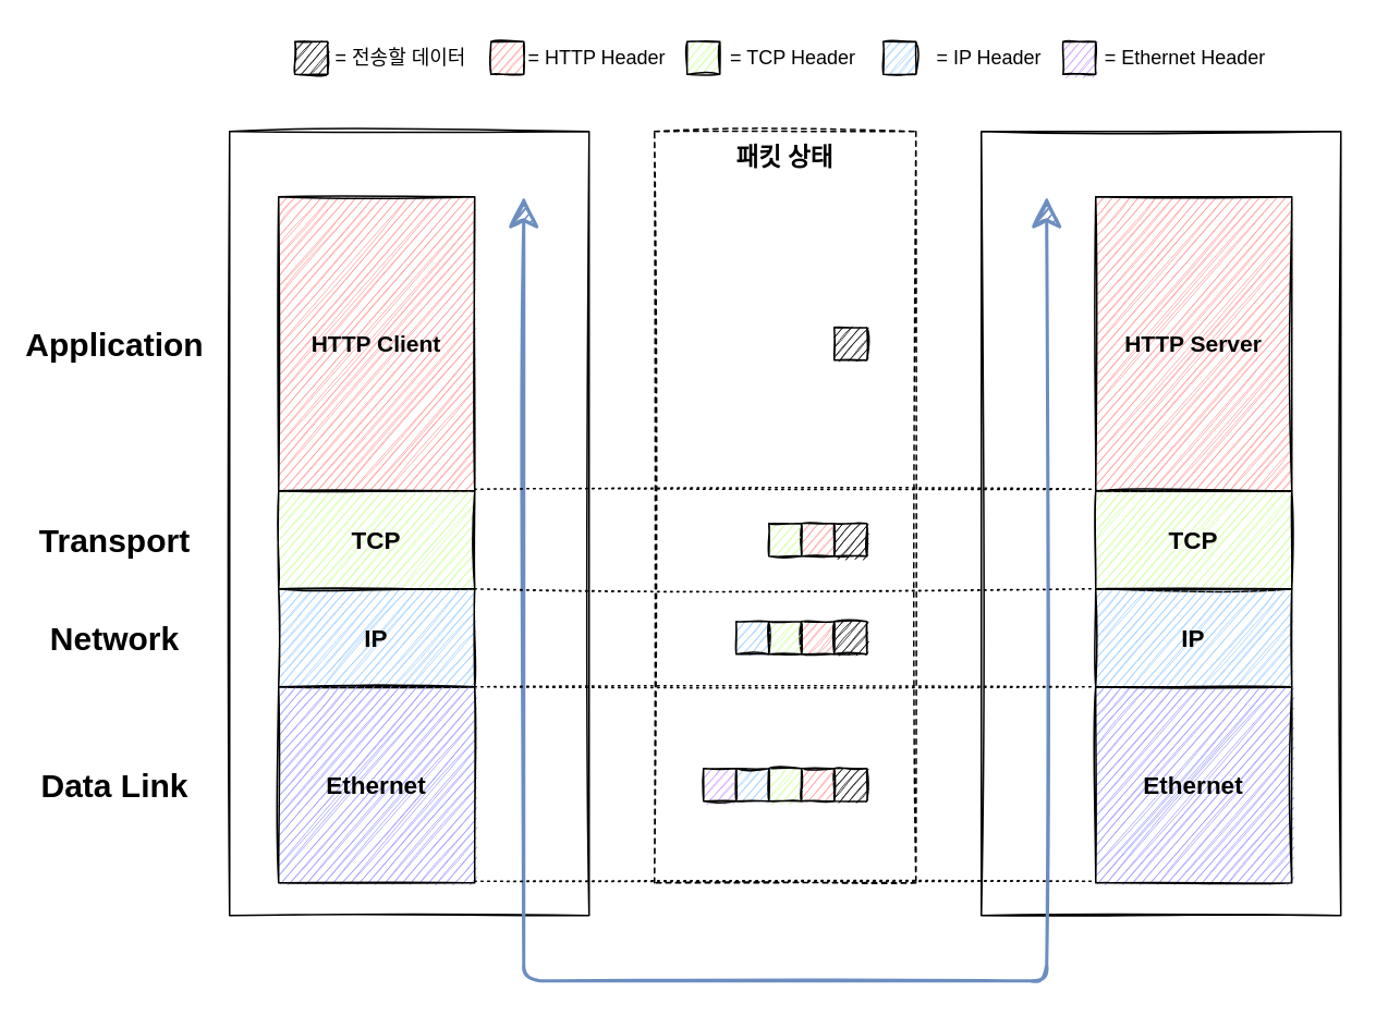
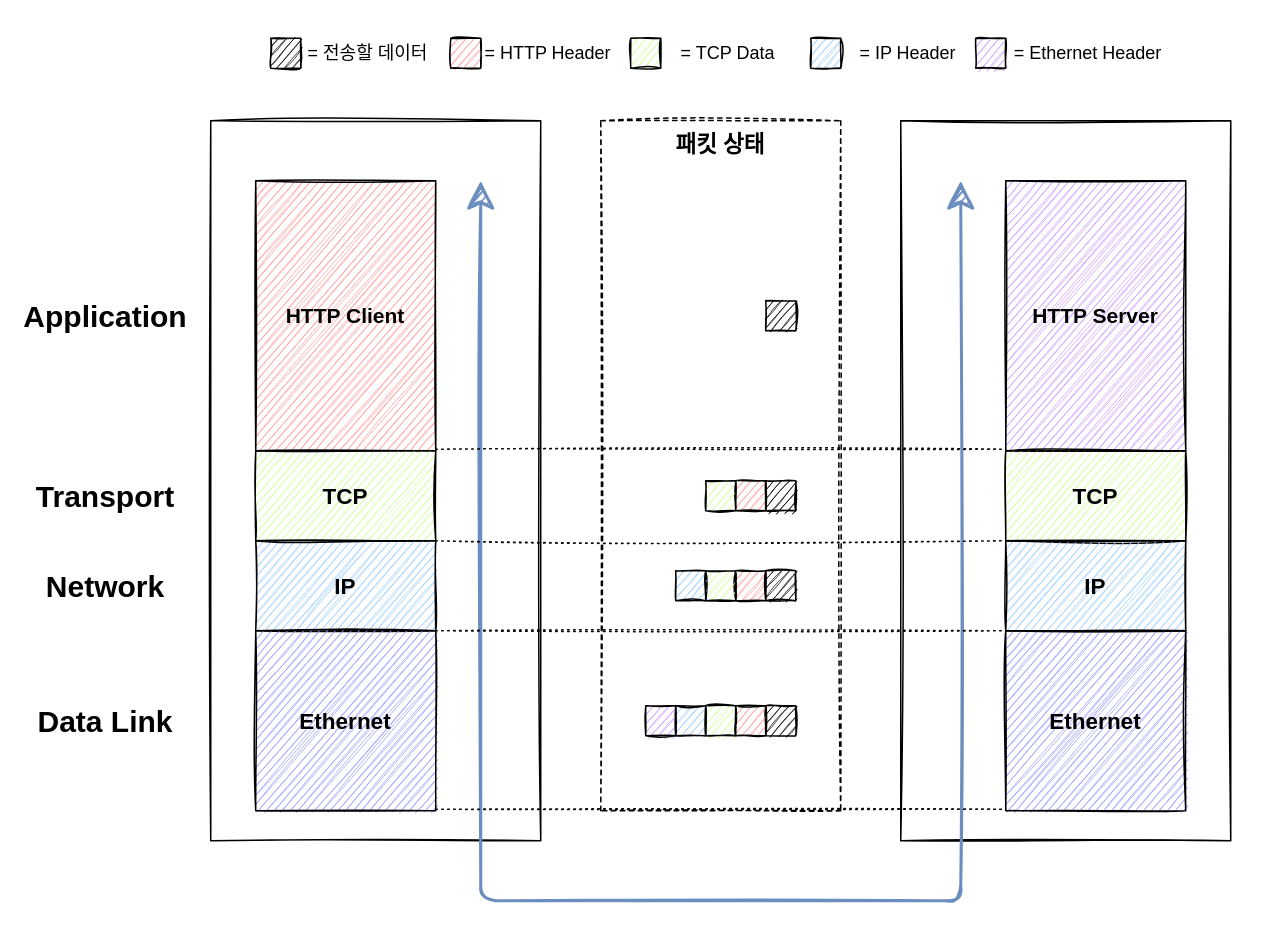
- <mxCell id="36" value="= TCP Header" style="text;html=1;strokeColor=none;fillColor=none;align=center;verticalAlign=middle;whiteSpace=wrap;rounded=0;sketch=1;hachureGap=4;fontFamily=Helvetica;fontSize=12;fontStyle=0" vertex="1" parent="1"><mxGeometry x="430" y="20" width="110" height="30" as="geometry" /></mxCell>
+ <mxCell id="36" value="= TCP Data" style="text;html=1;strokeColor=none;fillColor=none;align=center;verticalAlign=middle;whiteSpace=wrap;rounded=0;sketch=1;hachureGap=4;fontFamily=Helvetica;fontSize=12;fontStyle=0" vertex="1" parent="1"><mxGeometry x="430" y="20" width="110" height="30" as="geometry" /></mxCell>
- <mxCell id="8" value="&lt;font style=&quot;font-size: 14px;&quot;&gt;&lt;b&gt;HTTP Server&lt;/b&gt;&lt;/font&gt;" style="rounded=0;whiteSpace=wrap;html=1;fillColor=#FF9999;sketch=1;" vertex="1" parent="1"><mxGeometry x="670" y="120" width="120" height="180" as="geometry" /></mxCell>
+ <mxCell id="8" value="&lt;font style=&quot;font-size: 14px;&quot;&gt;&lt;b&gt;HTTP Server&lt;/b&gt;&lt;/font&gt;" style="rounded=0;whiteSpace=wrap;html=1;fillColor=#cc99ff;sketch=1;" vertex="1" parent="1"><mxGeometry x="670" y="120" width="120" height="180" as="geometry" /></mxCell>
